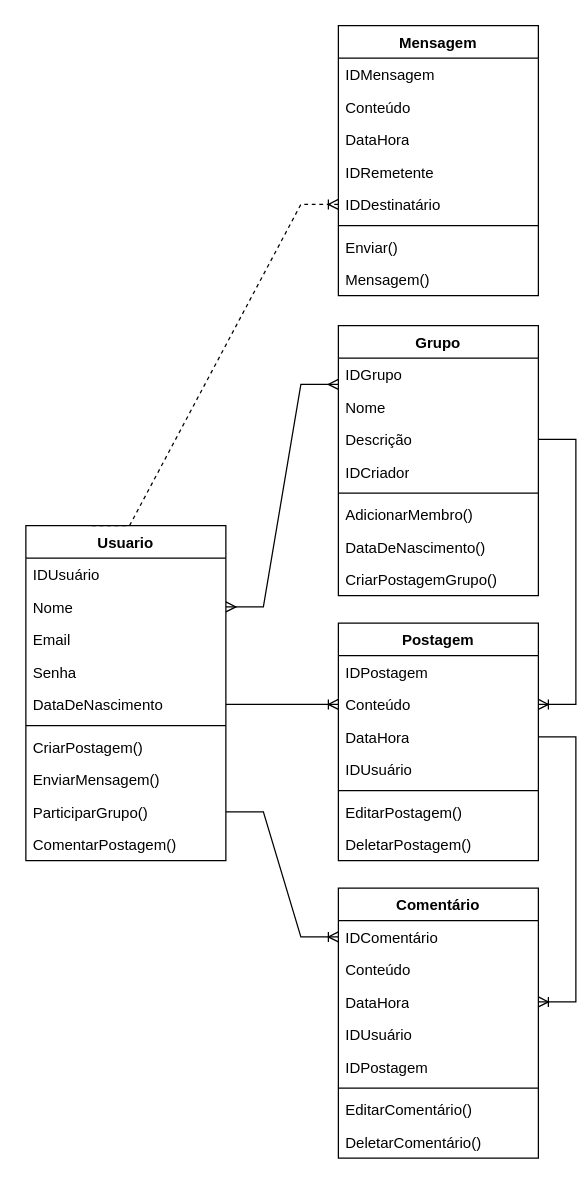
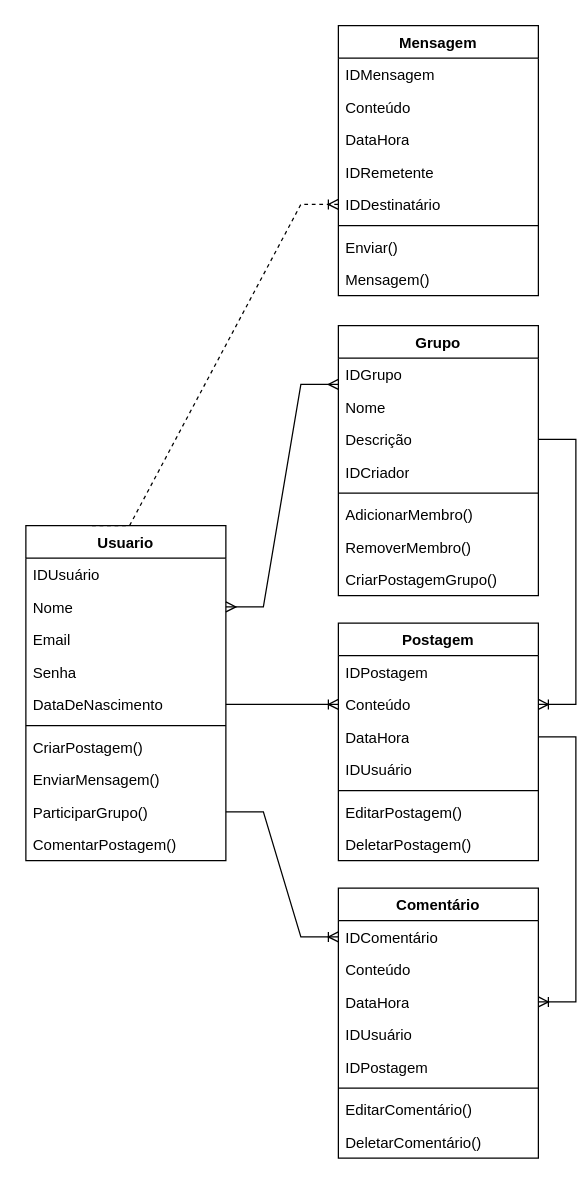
- <mxCell id="37" value="DataDeNascimento()" style="text;strokeColor=none;fillColor=none;align=left;verticalAlign=top;spacingLeft=4;spacingRight=4;overflow=hidden;rotatable=0;points=[[0,0.5],[1,0.5]];portConstraint=eastwest;whiteSpace=wrap;html=1;" vertex="1" parent="30"><mxGeometry y="164" width="160" height="26" as="geometry" /></mxCell>
+ <mxCell id="37" value="RemoverMembro()" style="text;strokeColor=none;fillColor=none;align=left;verticalAlign=top;spacingLeft=4;spacingRight=4;overflow=hidden;rotatable=0;points=[[0,0.5],[1,0.5]];portConstraint=eastwest;whiteSpace=wrap;html=1;" vertex="1" parent="30"><mxGeometry y="164" width="160" height="26" as="geometry" /></mxCell>
